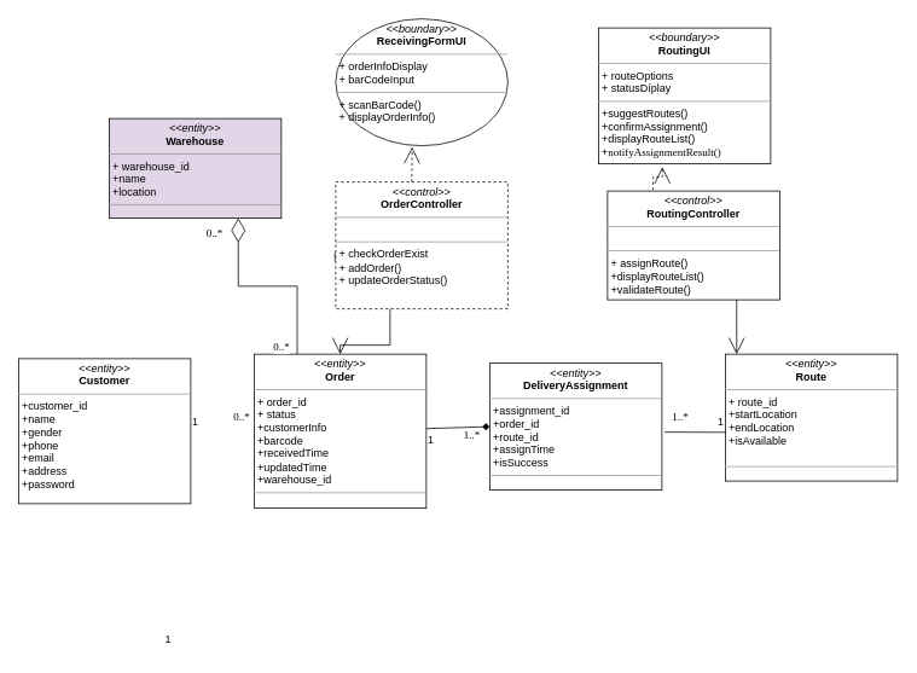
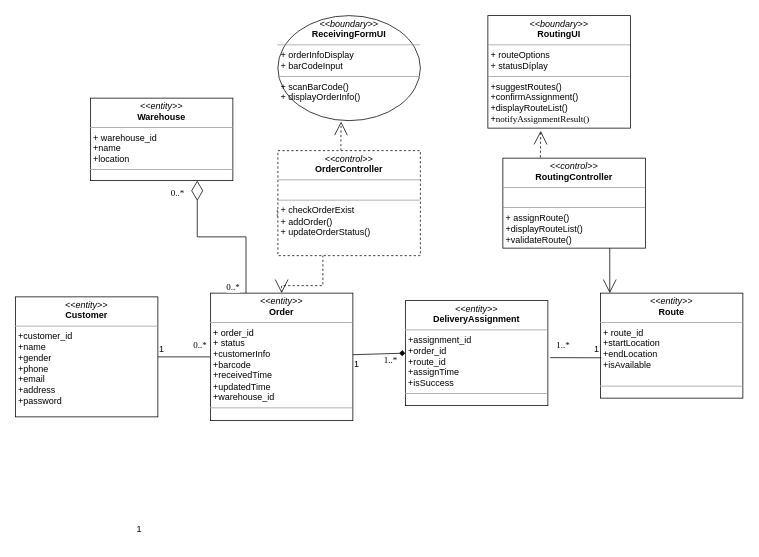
- <mxCell id="6" value="&lt;p style=&quot;margin:0px;margin-top:4px;text-align:center;&quot;&gt;&lt;i&gt;&amp;lt;&amp;lt;boundary&amp;gt;&amp;gt;&lt;/i&gt;&lt;br&gt;&lt;b&gt;RoutingUI&lt;/b&gt;&lt;/p&gt;&lt;hr size=&quot;1&quot;&gt;&lt;p style=&quot;margin:0px;margin-left:4px;&quot;&gt;+ routeOptions&lt;br&gt;+ statusDíplay&lt;/p&gt;&lt;hr size=&quot;1&quot;&gt;&lt;p style=&quot;margin:0px;margin-left:4px;&quot;&gt;+suggestRoutes()&lt;br&gt;+confirmAssignment()&lt;/p&gt;&lt;p style=&quot;margin:0px;margin-left:4px;&quot;&gt;+displayRouteList()&lt;/p&gt;&lt;p style=&quot;margin:0px;margin-left:4px;&quot;&gt;+&lt;span style=&quot;font-family: Verdana; text-align: center; background-color: transparent; color: light-dark(rgb(0, 0, 0), rgb(255, 255, 255));&quot;&gt;notifyAssignmentResult()&lt;/span&gt;&lt;/p&gt;" style="verticalAlign=top;align=left;overflow=fill;fontSize=12;fontFamily=Helvetica;html=1;rounded=0;shadow=0;comic=0;labelBackgroundColor=none;strokeWidth=1" parent="1" vertex="1"><mxGeometry x="660" y="30" width="190" height="150" as="geometry" /></mxCell>
+ <mxCell id="6" value="&lt;p style=&quot;margin:0px;margin-top:4px;text-align:center;&quot;&gt;&lt;i&gt;&amp;lt;&amp;lt;boundary&amp;gt;&amp;gt;&lt;/i&gt;&lt;br&gt;&lt;b&gt;RoutingUI&lt;/b&gt;&lt;/p&gt;&lt;hr size=&quot;1&quot;&gt;&lt;p style=&quot;margin:0px;margin-left:4px;&quot;&gt;+ routeOptions&lt;br&gt;+ statusDíplay&lt;/p&gt;&lt;hr size=&quot;1&quot;&gt;&lt;p style=&quot;margin:0px;margin-left:4px;&quot;&gt;+suggestRoutes()&lt;br&gt;+confirmAssignment()&lt;/p&gt;&lt;p style=&quot;margin:0px;margin-left:4px;&quot;&gt;+displayRouteList()&lt;/p&gt;&lt;p style=&quot;margin:0px;margin-left:4px;&quot;&gt;+&lt;span style=&quot;font-family: Verdana; text-align: center; background-color: transparent; color: light-dark(rgb(0, 0, 0), rgb(255, 255, 255));&quot;&gt;notifyAssignmentResult()&lt;/span&gt;&lt;/p&gt;" style="verticalAlign=top;align=left;overflow=fill;fontSize=12;fontFamily=Helvetica;html=1;rounded=0;shadow=0;comic=0;labelBackgroundColor=none;strokeWidth=1" parent="1" vertex="1"><mxGeometry x="650" y="20" width="190" height="150" as="geometry" /></mxCell>
- <mxCell id="11" value="&lt;p style=&quot;margin:0px;margin-top:4px;text-align:center;&quot;&gt;&lt;i&gt;&amp;lt;&amp;lt;entity&amp;gt;&amp;gt;&lt;/i&gt;&lt;br&gt;&lt;b&gt;Warehouse&lt;/b&gt;&lt;/p&gt;&lt;hr size=&quot;1&quot;&gt;&lt;p style=&quot;margin:0px;margin-left:4px;&quot;&gt;+ warehouse_id&lt;/p&gt;&lt;p style=&quot;margin:0px;margin-left:4px;&quot;&gt;+name&lt;/p&gt;&lt;p style=&quot;margin:0px;margin-left:4px;&quot;&gt;+location&lt;/p&gt;&lt;hr size=&quot;1&quot;&gt;&lt;p style=&quot;margin:0px;margin-left:4px;&quot;&gt;&lt;br&gt;&lt;/p&gt;" style="verticalAlign=top;align=left;overflow=fill;fontSize=12;fontFamily=Helvetica;html=1;rounded=0;shadow=0;comic=0;labelBackgroundColor=none;strokeWidth=1;fillColor=#e1d5e7;" parent="1" vertex="1"><mxGeometry x="120" y="130" width="190" height="110" as="geometry" /></mxCell>
+ <mxCell id="11" value="&lt;p style=&quot;margin:0px;margin-top:4px;text-align:center;&quot;&gt;&lt;i&gt;&amp;lt;&amp;lt;entity&amp;gt;&amp;gt;&lt;/i&gt;&lt;br&gt;&lt;b&gt;Warehouse&lt;/b&gt;&lt;/p&gt;&lt;hr size=&quot;1&quot;&gt;&lt;p style=&quot;margin:0px;margin-left:4px;&quot;&gt;+ warehouse_id&lt;/p&gt;&lt;p style=&quot;margin:0px;margin-left:4px;&quot;&gt;+name&lt;/p&gt;&lt;p style=&quot;margin:0px;margin-left:4px;&quot;&gt;+location&lt;/p&gt;&lt;hr size=&quot;1&quot;&gt;&lt;p style=&quot;margin:0px;margin-left:4px;&quot;&gt;&lt;br&gt;&lt;/p&gt;" style="verticalAlign=top;align=left;overflow=fill;fontSize=12;fontFamily=Helvetica;html=1;rounded=0;shadow=0;comic=0;labelBackgroundColor=none;strokeWidth=1" parent="1" vertex="1"><mxGeometry x="120" y="130" width="190" height="110" as="geometry" /></mxCell>
- <mxCell id="3" style="edgeStyle=orthogonalEdgeStyle;rounded=0;html=1;labelBackgroundColor=none;startArrow=none;startFill=0;startSize=8;endArrow=open;endFill=0;endSize=16;fontFamily=Verdana;fontSize=12;exitX=-0.004;exitY=0.627;exitDx=0;exitDy=0;exitPerimeter=0;" parent="1" source="7" target="9" edge="1"><mxGeometry relative="1" as="geometry"><Array as="points"><mxPoint x="369" y="278" /><mxPoint x="430" y="278" /><mxPoint x="430" y="380" /></Array><mxPoint x="330" y="166" as="sourcePoint" /><mxPoint x="40" y="70" as="targetPoint" /></mxGeometry></mxCell>
+ <mxCell id="3" style="edgeStyle=orthogonalEdgeStyle;rounded=0;html=1;labelBackgroundColor=none;startArrow=none;startFill=0;startSize=8;endArrow=open;endFill=0;endSize=16;fontFamily=Verdana;fontSize=12;exitX=-0.004;exitY=0.627;exitDx=0;exitDy=0;exitPerimeter=0;dashed=1;" parent="1" source="7" target="9" edge="1"><mxGeometry relative="1" as="geometry"><Array as="points"><mxPoint x="369" y="278" /><mxPoint x="430" y="278" /><mxPoint x="430" y="380" /></Array><mxPoint x="330" y="166" as="sourcePoint" /><mxPoint x="40" y="70" as="targetPoint" /></mxGeometry></mxCell>
+ <mxCell id="15" value="" style="endArrow=none;html=1;rounded=0;exitX=0;exitY=0.5;exitDx=0;exitDy=0;entryX=1;entryY=0.5;entryDx=0;entryDy=0;edgeStyle=orthogonalEdgeStyle;" parent="1" source="9" target="12" edge="1"><mxGeometry width="50" height="50" relative="1" as="geometry"><mxPoint x="240" y="450" as="sourcePoint" /><mxPoint x="240" y="479" as="targetPoint" /></mxGeometry></mxCell>
